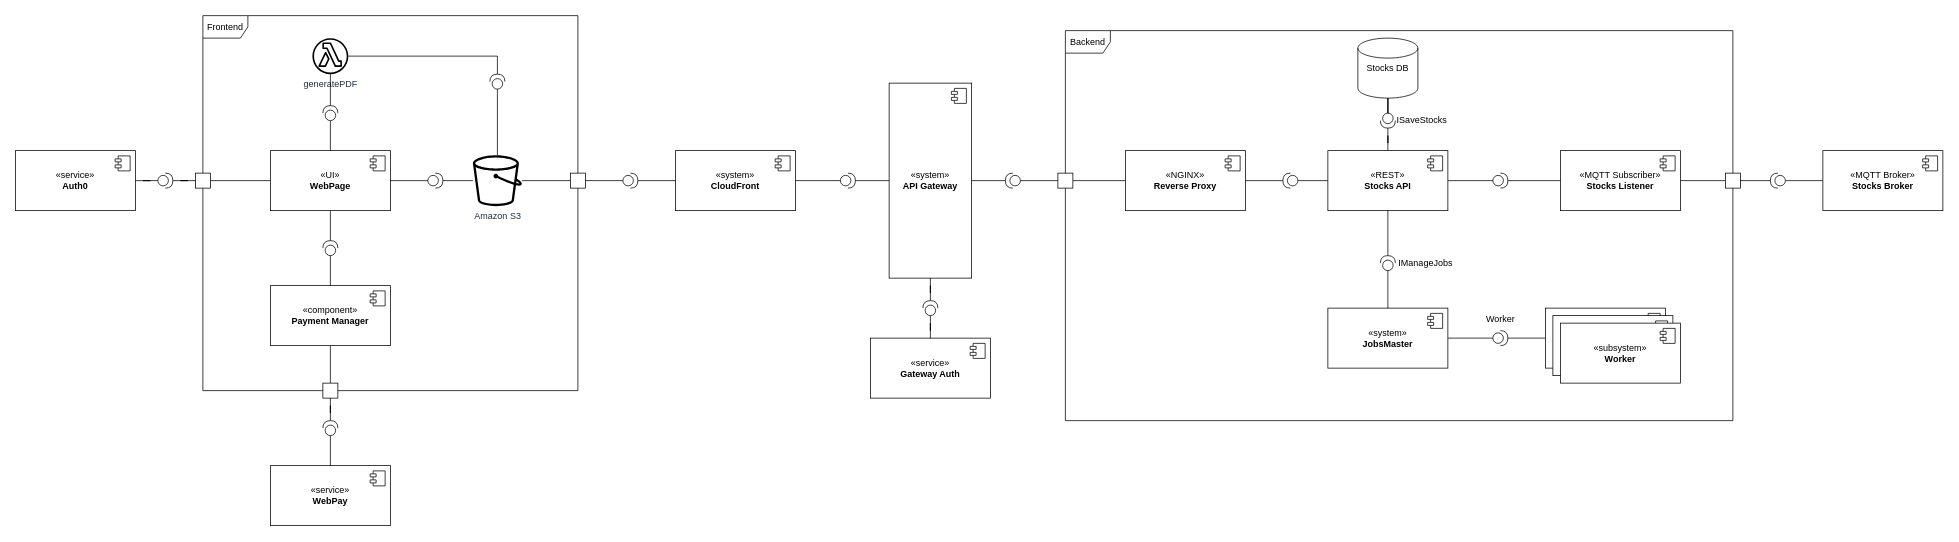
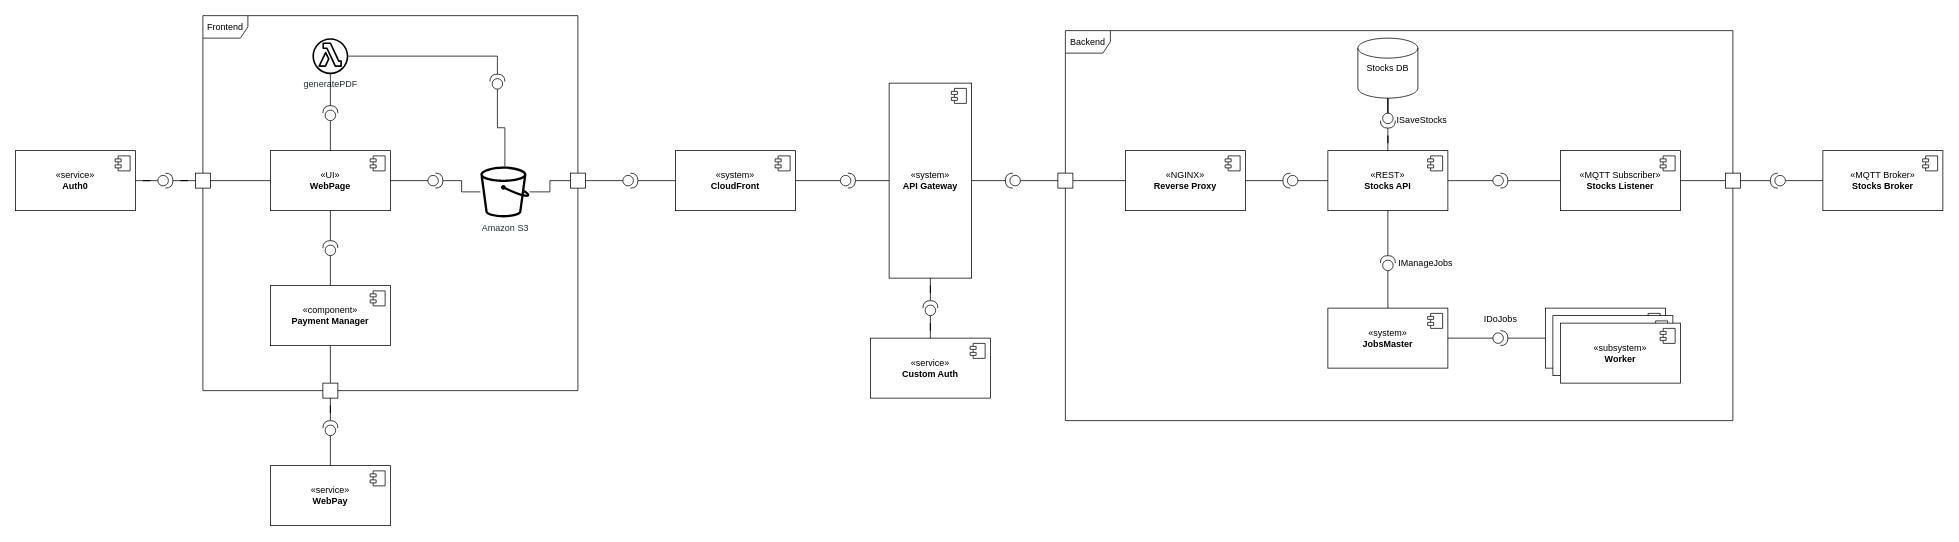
- <mxCell id="63" value="Amazon S3" style="sketch=0;outlineConnect=0;fontColor=#232F3E;gradientColor=none;fillColor=#000000;strokeColor=none;dashed=0;verticalLabelPosition=bottom;verticalAlign=top;align=center;html=1;fontSize=12;fontStyle=0;aspect=fixed;pointerEvents=1;shape=mxgraph.aws4.bucket;strokeWidth=1;perimeterSpacing=0;fillStyle=auto;" vertex="1" parent="1"><mxGeometry x="630" y="206" width="65.38" height="68" as="geometry" /></mxCell>
+ <mxCell id="63" value="Amazon S3" style="sketch=0;outlineConnect=0;fontColor=#232F3E;gradientColor=none;fillColor=#000000;strokeColor=none;dashed=0;verticalLabelPosition=bottom;verticalAlign=top;align=center;html=1;fontSize=12;fontStyle=0;aspect=fixed;pointerEvents=1;shape=mxgraph.aws4.bucket;strokeWidth=1;perimeterSpacing=0;fillStyle=auto;" vertex="1" parent="1"><mxGeometry x="640" y="221" width="65.38" height="68" as="geometry" /></mxCell>
- <mxCell id="97" value="Worker" style="text;html=1;align=center;verticalAlign=middle;resizable=0;points=[];autosize=1;strokeColor=none;fillColor=none;" vertex="1" parent="1"><mxGeometry x="1965" y="410" width="70" height="30" as="geometry" /></mxCell>
+ <mxCell id="97" value="IDoJobs" style="text;html=1;align=center;verticalAlign=middle;resizable=0;points=[];autosize=1;strokeColor=none;fillColor=none;" vertex="1" parent="1"><mxGeometry x="1965" y="410" width="70" height="30" as="geometry" /></mxCell>
- <mxCell id="47" value="«service»&lt;br&gt;&lt;b&gt;Gateway Auth&lt;/b&gt;" style="html=1;dropTarget=0;whiteSpace=wrap;" vertex="1" parent="1"><mxGeometry x="1160" y="450" width="160" height="80" as="geometry" /></mxCell>
+ <mxCell id="47" value="«service»&lt;br&gt;&lt;b&gt;Custom Auth&lt;/b&gt;" style="html=1;dropTarget=0;whiteSpace=wrap;" vertex="1" parent="1"><mxGeometry x="1160" y="450" width="160" height="80" as="geometry" /></mxCell>
